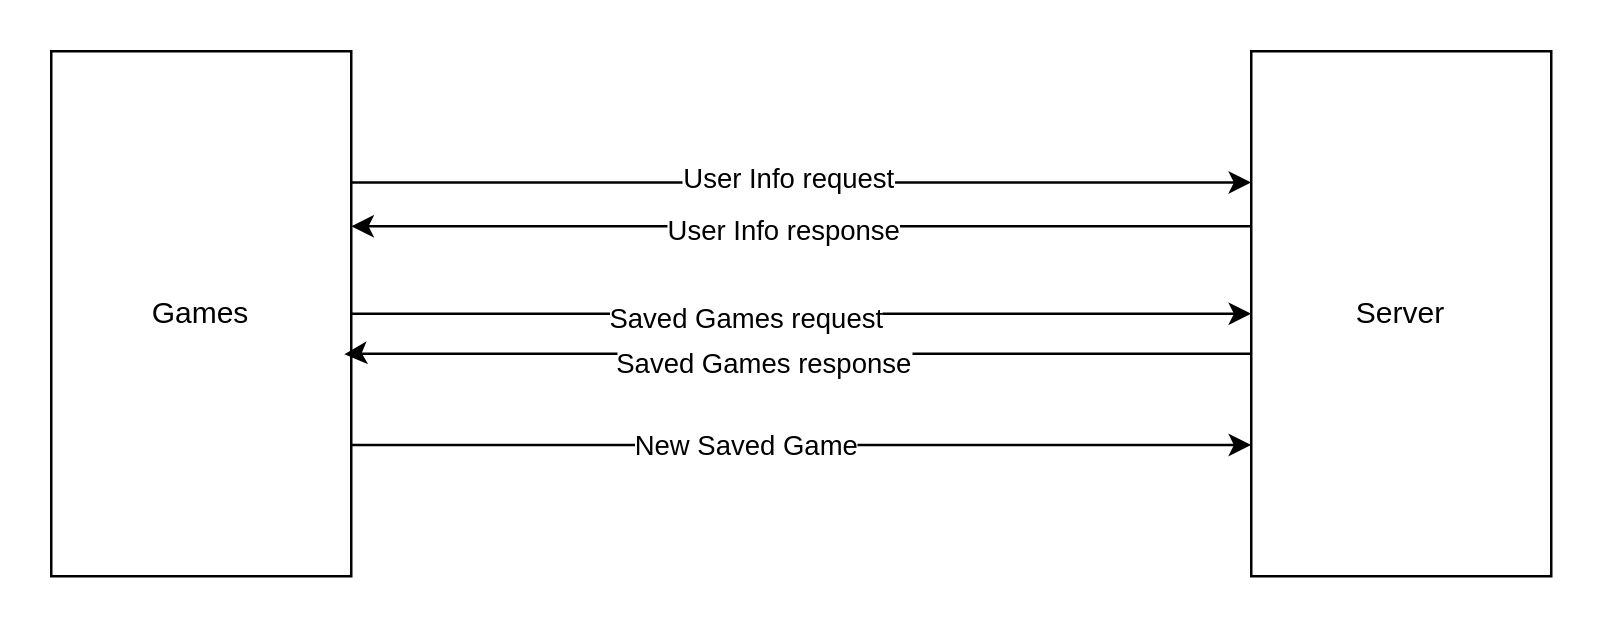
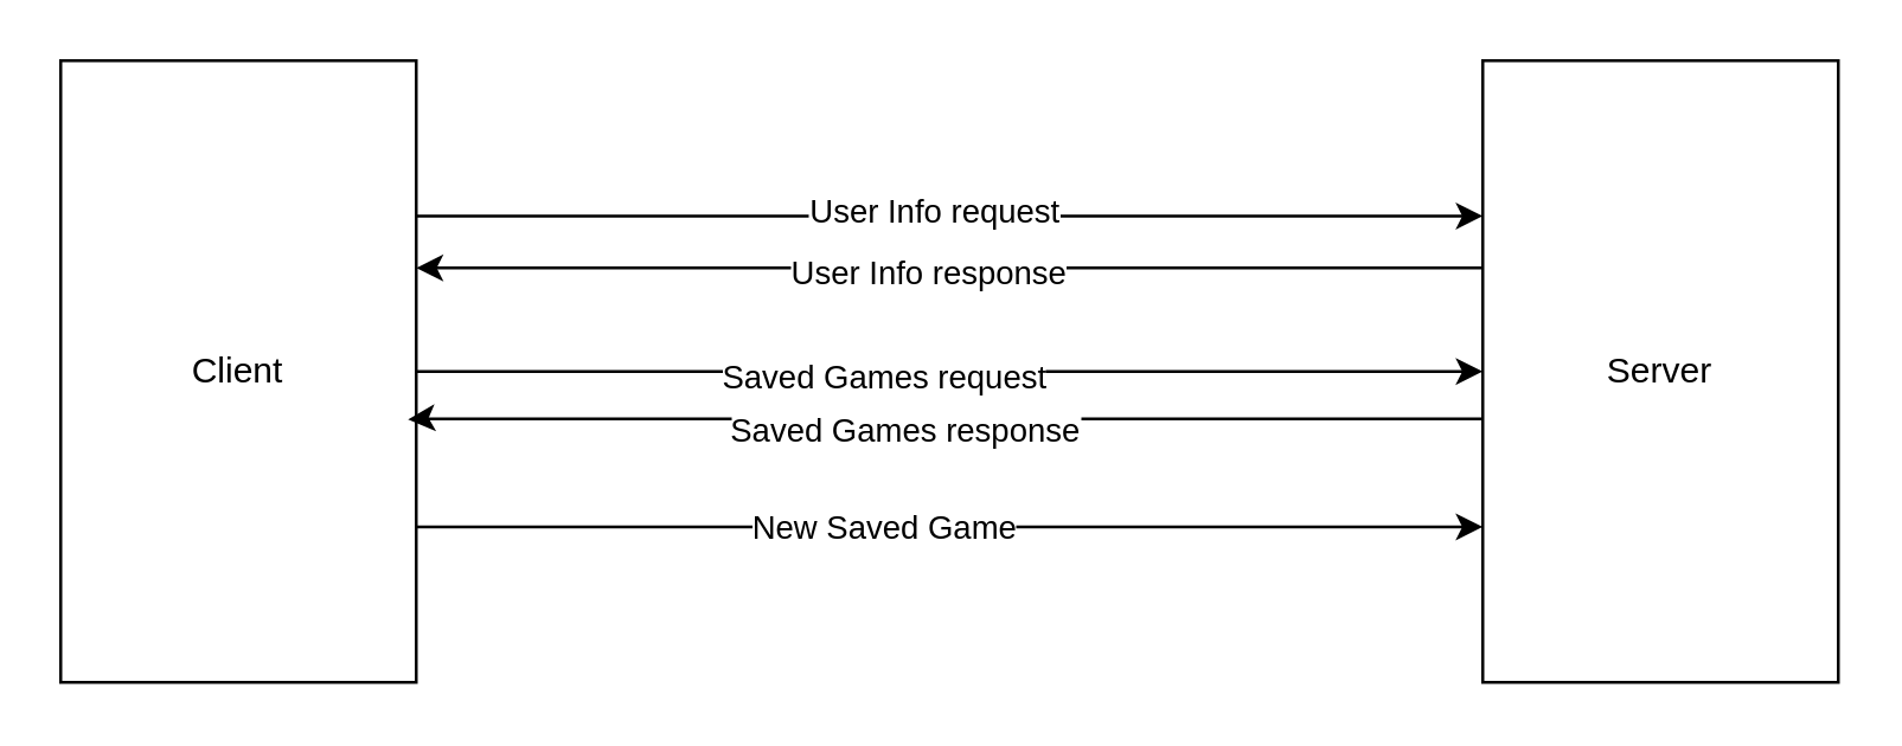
- <mxCell id="4" value="Games" style="rounded=0;whiteSpace=wrap;html=1;" vertex="1" parent="1"><mxGeometry x="20" y="20" width="120" height="210" as="geometry" /></mxCell>
+ <mxCell id="4" value="Client" style="rounded=0;whiteSpace=wrap;html=1;" vertex="1" parent="1"><mxGeometry x="20" y="20" width="120" height="210" as="geometry" /></mxCell>
